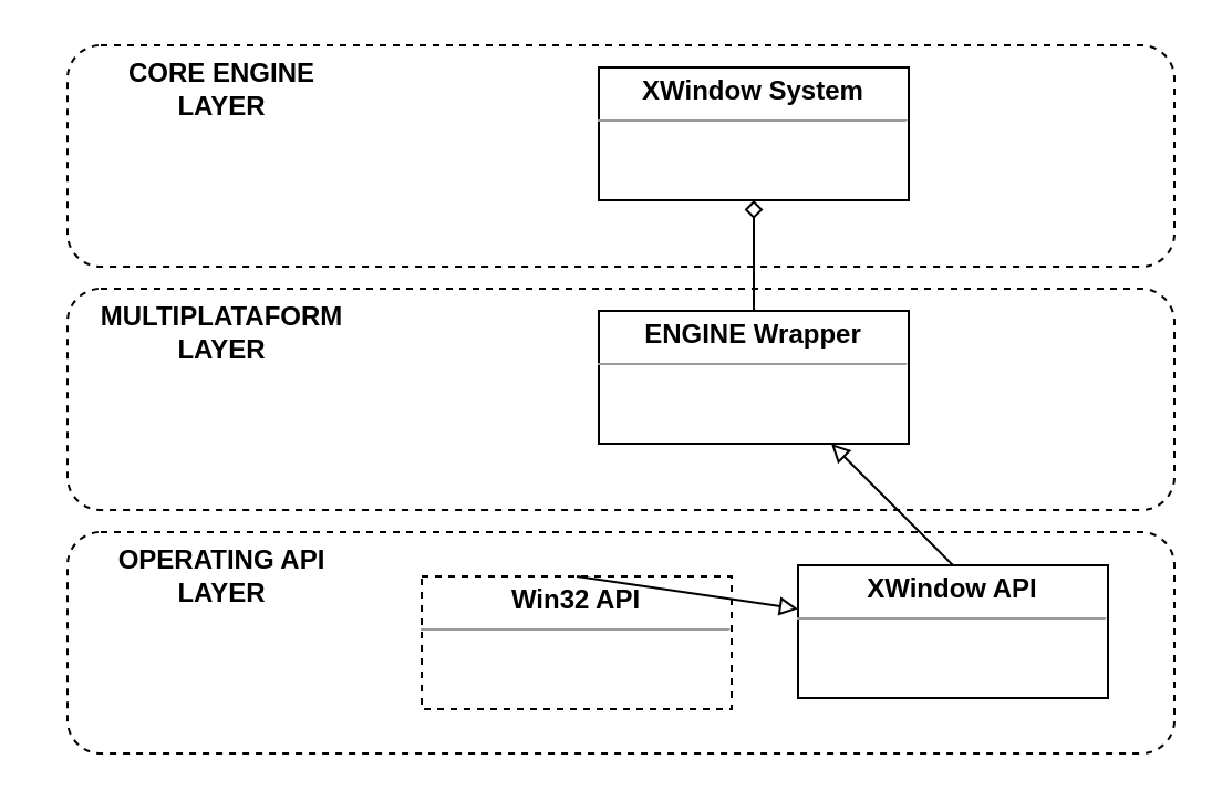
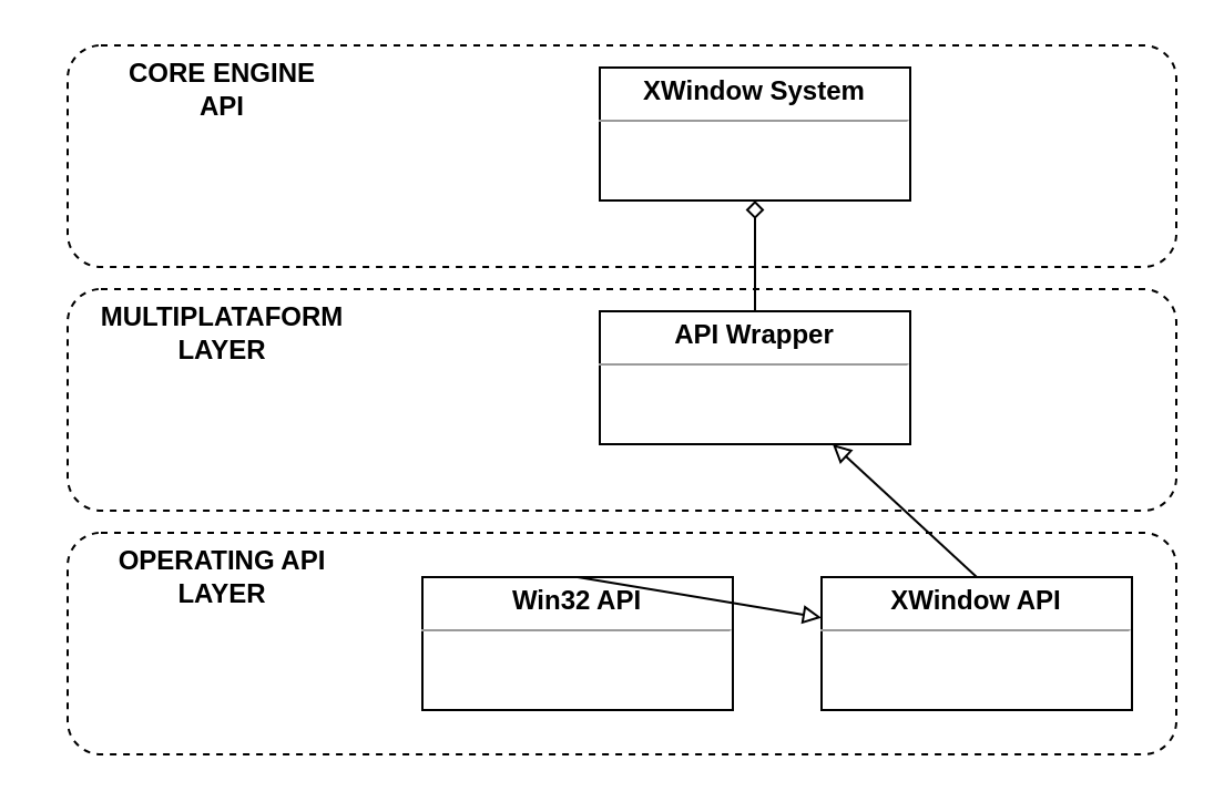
- <mxCell id="14" value="&lt;b&gt;CORE ENGINE LAYER&lt;/b&gt;" style="text;html=1;strokeColor=none;fillColor=none;align=center;verticalAlign=middle;whiteSpace=wrap;rounded=0;dashed=1;" parent="1" vertex="1"><mxGeometry x="55" y="30" width="90" height="20" as="geometry" /></mxCell>
+ <mxCell id="14" value="&lt;b&gt;CORE ENGINE API&lt;/b&gt;" style="text;html=1;strokeColor=none;fillColor=none;align=center;verticalAlign=middle;whiteSpace=wrap;rounded=0;dashed=1;" parent="1" vertex="1"><mxGeometry x="55" y="30" width="90" height="20" as="geometry" /></mxCell>
- <mxCell id="6" value="&lt;p style=&quot;margin: 0px ; margin-top: 4px ; text-align: center&quot;&gt;&lt;b&gt;ENGINE Wrapper&lt;/b&gt;&lt;/p&gt;&lt;hr size=&quot;1&quot;&gt;&lt;div style=&quot;height: 2px&quot;&gt;&lt;/div&gt;" style="verticalAlign=top;align=left;overflow=fill;fontSize=12;fontFamily=Helvetica;html=1;" parent="1" vertex="1"><mxGeometry x="270" y="140" width="140" height="60" as="geometry" /></mxCell>
+ <mxCell id="6" value="&lt;p style=&quot;margin: 0px ; margin-top: 4px ; text-align: center&quot;&gt;&lt;b&gt;API Wrapper&lt;/b&gt;&lt;/p&gt;&lt;hr size=&quot;1&quot;&gt;&lt;div style=&quot;height: 2px&quot;&gt;&lt;/div&gt;" style="verticalAlign=top;align=left;overflow=fill;fontSize=12;fontFamily=Helvetica;html=1;" parent="1" vertex="1"><mxGeometry x="270" y="140" width="140" height="60" as="geometry" /></mxCell>
- <mxCell id="8" value="&lt;p style=&quot;margin: 0px ; margin-top: 4px ; text-align: center&quot;&gt;&lt;b&gt;XWindow API&lt;/b&gt;&lt;/p&gt;&lt;hr size=&quot;1&quot;&gt;&lt;div style=&quot;height: 2px&quot;&gt;&lt;/div&gt;" style="verticalAlign=top;align=left;overflow=fill;fontSize=12;fontFamily=Helvetica;html=1;" parent="1" vertex="1"><mxGeometry x="360" y="255" width="140" height="60" as="geometry" /></mxCell>
+ <mxCell id="8" value="&lt;p style=&quot;margin: 0px ; margin-top: 4px ; text-align: center&quot;&gt;&lt;b&gt;XWindow API&lt;/b&gt;&lt;/p&gt;&lt;hr size=&quot;1&quot;&gt;&lt;div style=&quot;height: 2px&quot;&gt;&lt;/div&gt;" style="verticalAlign=top;align=left;overflow=fill;fontSize=12;fontFamily=Helvetica;html=1;" parent="1" vertex="1"><mxGeometry x="370" y="260" width="140" height="60" as="geometry" /></mxCell>
- <mxCell id="7" value="&lt;p style=&quot;margin: 0px ; margin-top: 4px ; text-align: center&quot;&gt;&lt;b&gt;Win32 API&lt;/b&gt;&lt;/p&gt;&lt;hr size=&quot;1&quot;&gt;&lt;div style=&quot;height: 2px&quot;&gt;&lt;/div&gt;" style="verticalAlign=top;align=left;overflow=fill;fontSize=12;fontFamily=Helvetica;html=1;dashed=1;" parent="1" vertex="1"><mxGeometry x="190" y="260" width="140" height="60" as="geometry" /></mxCell>
+ <mxCell id="7" value="&lt;p style=&quot;margin: 0px ; margin-top: 4px ; text-align: center&quot;&gt;&lt;b&gt;Win32 API&lt;/b&gt;&lt;/p&gt;&lt;hr size=&quot;1&quot;&gt;&lt;div style=&quot;height: 2px&quot;&gt;&lt;/div&gt;" style="verticalAlign=top;align=left;overflow=fill;fontSize=12;fontFamily=Helvetica;html=1;" parent="1" vertex="1"><mxGeometry x="190" y="260" width="140" height="60" as="geometry" /></mxCell>
